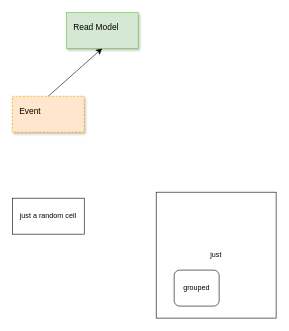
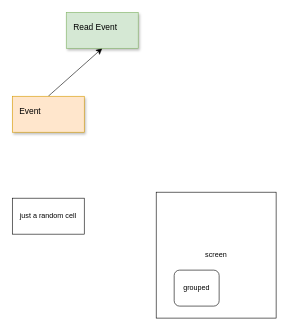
- <mxCell id="9" value="Read Model" style="rounded=0;whiteSpace=wrap;html=1;fillColor=#d5e8d4;strokeColor=#82b366;shadow=1;fontSize=14;spacingTop=10;spacingLeft=10;spacingBottom=10;spacingRight=10;align=left;verticalAlign=top;" parent="6" vertex="1"><mxGeometry x="110" y="20" width="120" height="60" as="geometry" /></mxCell>
+ <mxCell id="9" value="Read Event" style="rounded=0;whiteSpace=wrap;html=1;fillColor=#d5e8d4;strokeColor=#82b366;shadow=1;fontSize=14;spacingTop=10;spacingLeft=10;spacingBottom=10;spacingRight=10;align=left;verticalAlign=top;" parent="6" vertex="1"><mxGeometry x="110" y="20" width="120" height="60" as="geometry" /></mxCell>
- <mxCell id="8" value="Event" style="rounded=0;whiteSpace=wrap;html=1;fillColor=#ffe6cc;strokeColor=#d79b00;shadow=1;fontSize=14;verticalAlign=top;align=left;spacingLeft=10;spacingRight=10;spacingTop=10;spacingBottom=10;dashed=1;" parent="6" vertex="1"><mxGeometry x="20" y="160" width="120" height="60" as="geometry" /></mxCell>
+ <mxCell id="8" value="Event" style="rounded=0;whiteSpace=wrap;html=1;fillColor=#ffe6cc;strokeColor=#d79b00;shadow=1;fontSize=14;verticalAlign=top;align=left;spacingLeft=10;spacingRight=10;spacingTop=10;spacingBottom=10;" parent="6" vertex="1"><mxGeometry x="20" y="160" width="120" height="60" as="geometry" /></mxCell>
- <mxCell id="4" value="just" style="rounded=0;whiteSpace=wrap;html=1;" vertex="1" parent="3"><mxGeometry width="200" height="210" as="geometry" /></mxCell>
+ <mxCell id="4" value="screen" style="rounded=0;whiteSpace=wrap;html=1;" vertex="1" parent="3"><mxGeometry width="200" height="210" as="geometry" /></mxCell>
